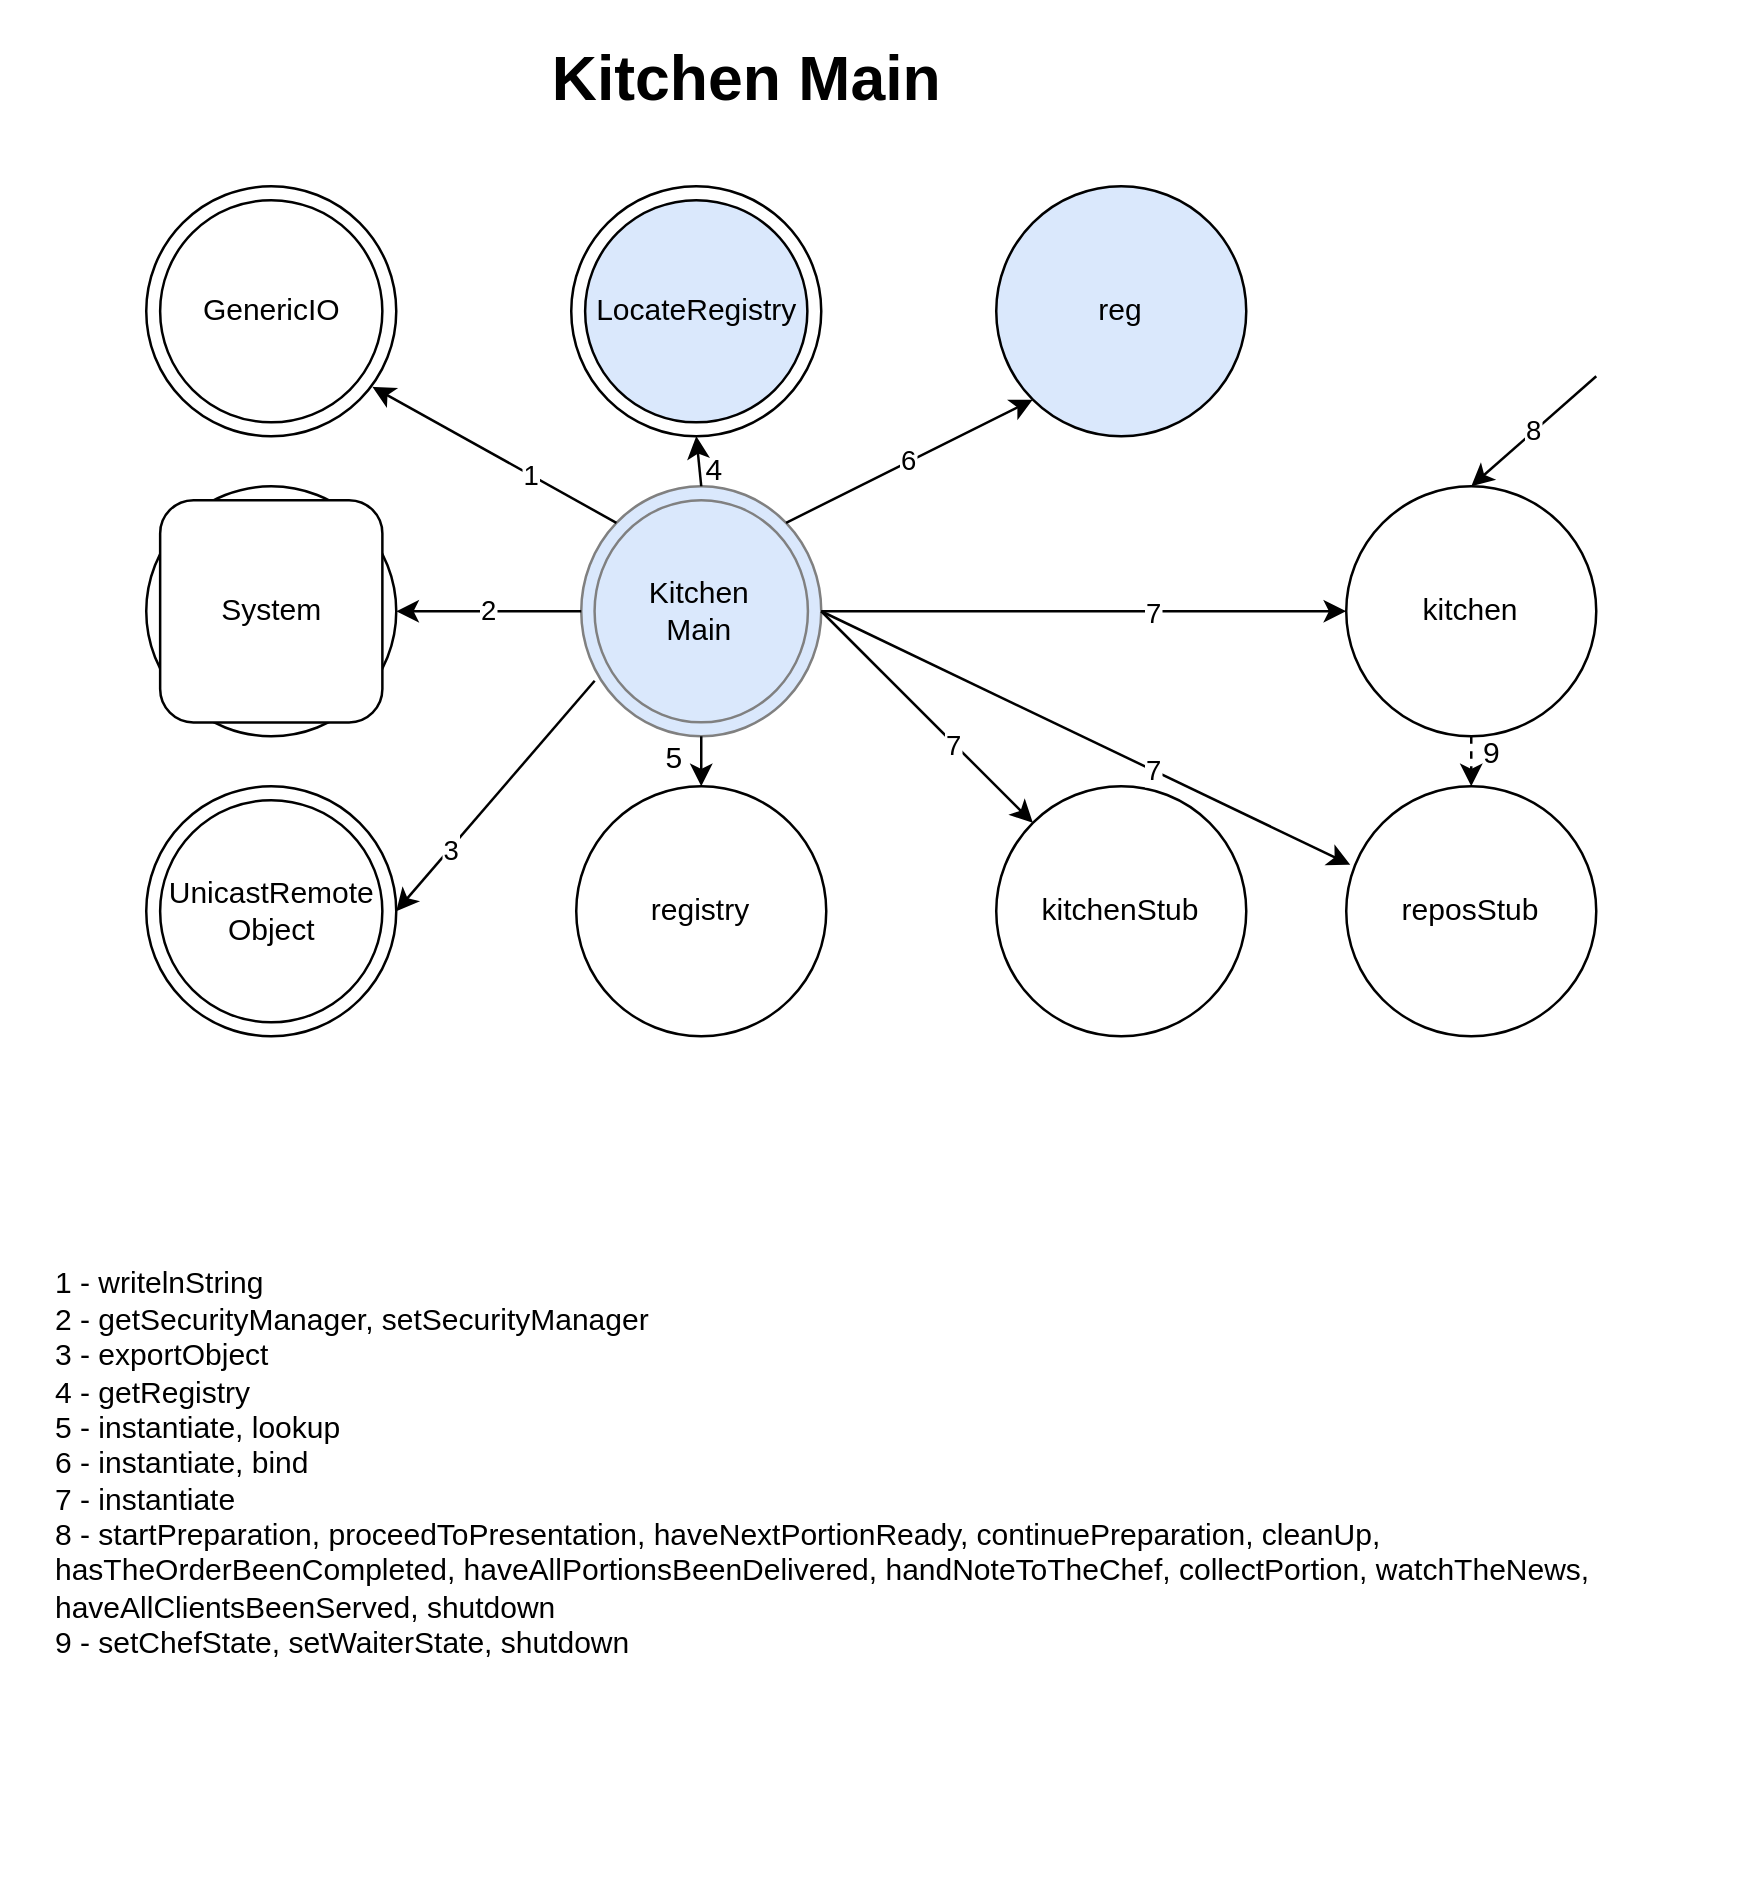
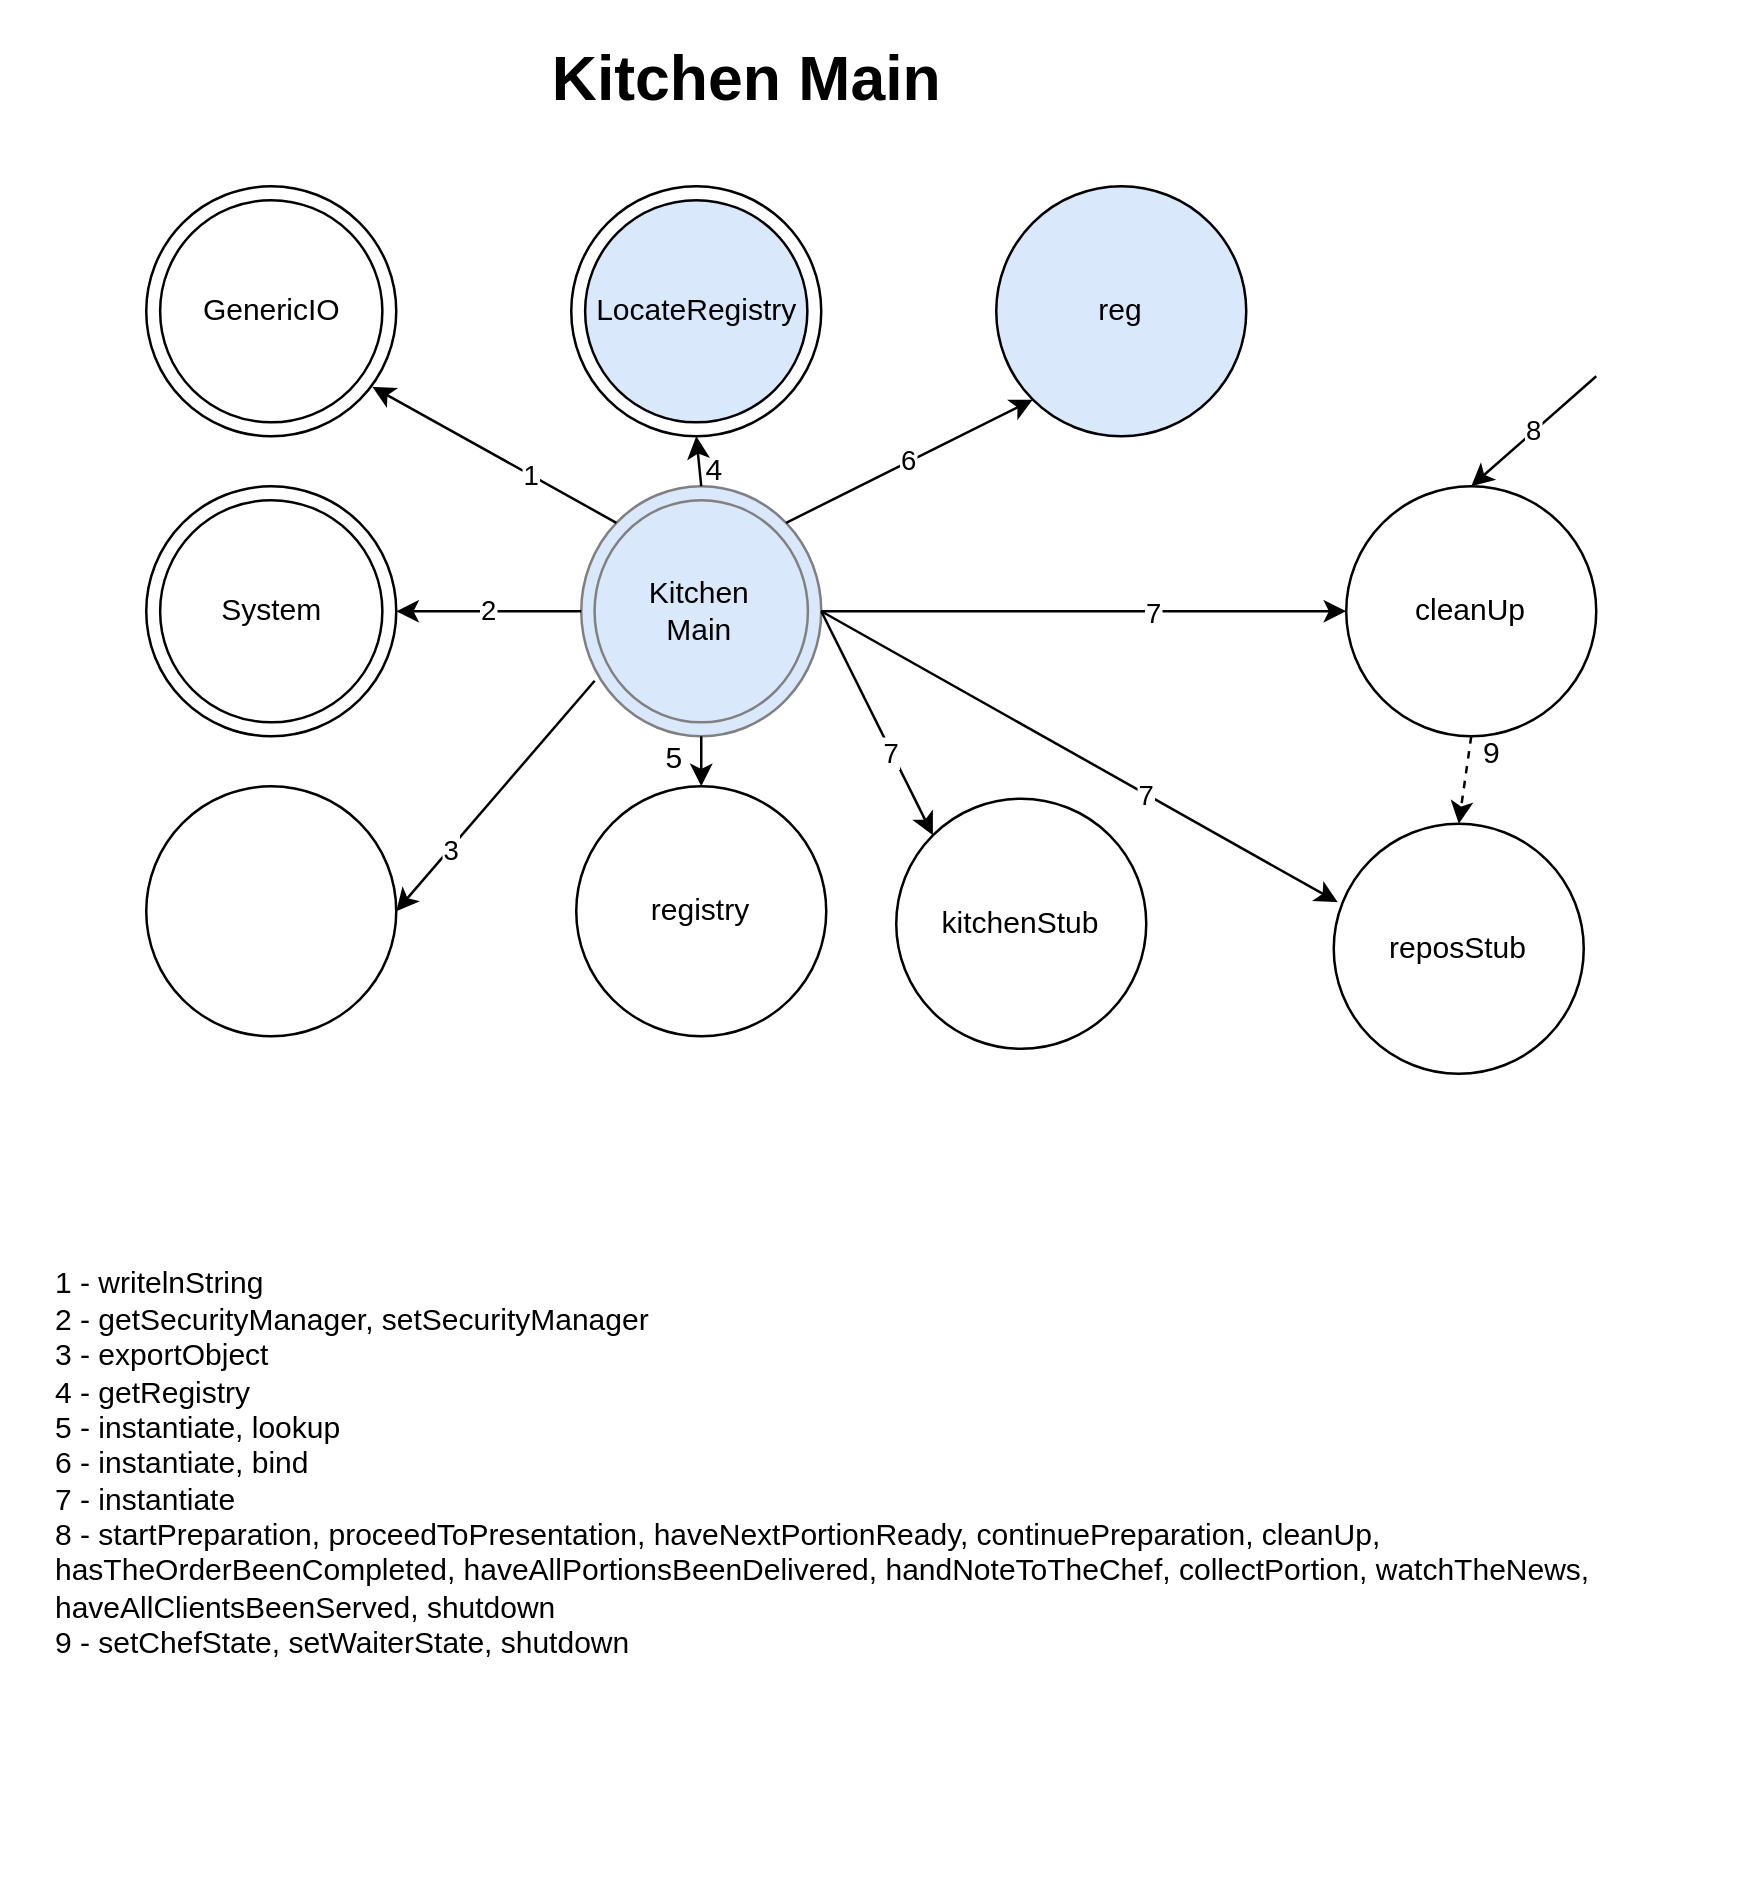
- <mxCell id="12" value="System" style="whiteSpace=wrap;html=1;aspect=fixed;rounded=1;" vertex="1" parent="10"><mxGeometry x="5.556" y="5.556" width="88.889" height="88.889" as="geometry" /></mxCell>
+ <mxCell id="12" value="System" style="ellipse;whiteSpace=wrap;html=1;aspect=fixed;" vertex="1" parent="10"><mxGeometry x="5.556" y="5.556" width="88.889" height="88.889" as="geometry" /></mxCell>
- <mxCell id="23" value="kitchen" style="ellipse;whiteSpace=wrap;html=1;aspect=fixed;" vertex="1" parent="1"><mxGeometry x="538" y="194" width="100" height="100" as="geometry" /></mxCell>
+ <mxCell id="23" value="cleanUp" style="ellipse;whiteSpace=wrap;html=1;aspect=fixed;" vertex="1" parent="1"><mxGeometry x="538" y="194" width="100" height="100" as="geometry" /></mxCell>
- <mxCell id="15" value="UnicastRemote&lt;br&gt;Object" style="ellipse;whiteSpace=wrap;html=1;aspect=fixed;" vertex="1" parent="13"><mxGeometry x="5.556" y="5.556" width="88.889" height="88.889" as="geometry" /></mxCell>
- <mxCell id="21" value="kitchenStub" style="ellipse;whiteSpace=wrap;html=1;aspect=fixed;" vertex="1" parent="1"><mxGeometry x="398" y="314" width="100" height="100" as="geometry" /></mxCell>
+ <mxCell id="21" value="kitchenStub" style="ellipse;whiteSpace=wrap;html=1;aspect=fixed;" vertex="1" parent="1"><mxGeometry x="358" y="319" width="100" height="100" as="geometry" /></mxCell>
- <mxCell id="22" value="reposStub" style="ellipse;whiteSpace=wrap;html=1;aspect=fixed;" vertex="1" parent="1"><mxGeometry x="538" y="314" width="100" height="100" as="geometry" /></mxCell>
+ <mxCell id="22" value="reposStub" style="ellipse;whiteSpace=wrap;html=1;aspect=fixed;" vertex="1" parent="1"><mxGeometry x="533" y="329" width="100" height="100" as="geometry" /></mxCell>
